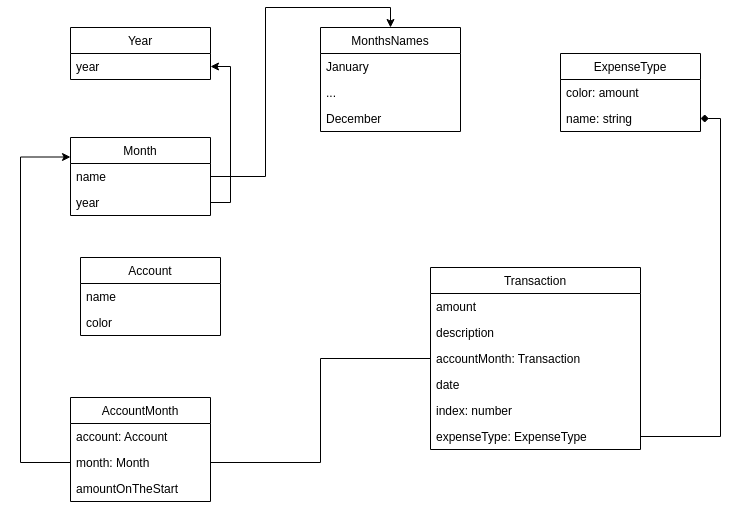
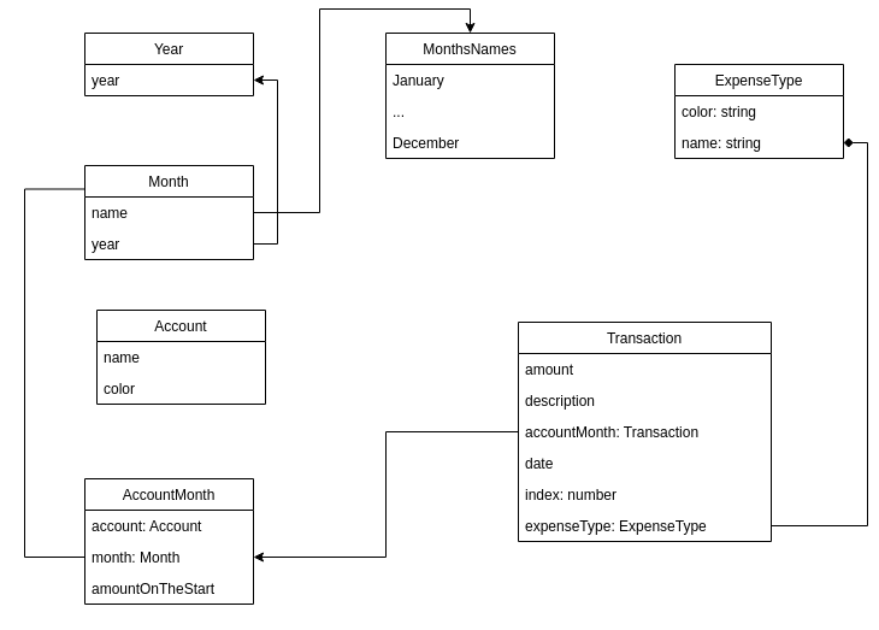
- <mxCell id="22" value="color: amount" style="text;strokeColor=none;fillColor=none;align=left;verticalAlign=top;spacingLeft=4;spacingRight=4;overflow=hidden;rotatable=0;points=[[0,0.5],[1,0.5]];portConstraint=eastwest;" parent="21" vertex="1"><mxGeometry y="26" width="140" height="26" as="geometry" /></mxCell>
+ <mxCell id="22" value="color: string" style="text;strokeColor=none;fillColor=none;align=left;verticalAlign=top;spacingLeft=4;spacingRight=4;overflow=hidden;rotatable=0;points=[[0,0.5],[1,0.5]];portConstraint=eastwest;" parent="21" vertex="1"><mxGeometry y="26" width="140" height="26" as="geometry" /></mxCell>
- <mxCell id="26" style="edgeStyle=orthogonalEdgeStyle;rounded=0;orthogonalLoop=1;jettySize=auto;html=1;exitX=0;exitY=0.5;exitDx=0;exitDy=0;entryX=0;entryY=0.25;entryDx=0;entryDy=0;" edge="1" parent="1" source="19" target="4"><mxGeometry relative="1" as="geometry"><Array as="points"><mxPoint x="20" y="455" /><mxPoint x="20" y="150" /></Array></mxGeometry></mxCell>
+ <mxCell id="26" style="edgeStyle=orthogonalEdgeStyle;rounded=0;orthogonalLoop=1;jettySize=auto;html=1;exitX=0;exitY=0.5;exitDx=0;exitDy=0;entryX=0;entryY=0.25;entryDx=0;entryDy=0;endArrow=none;" edge="1" parent="1" source="19" target="4"><mxGeometry relative="1" as="geometry"><Array as="points"><mxPoint x="20" y="455" /><mxPoint x="20" y="150" /></Array></mxGeometry></mxCell>
- <mxCell id="25" style="edgeStyle=orthogonalEdgeStyle;rounded=0;orthogonalLoop=1;jettySize=auto;html=1;exitX=0;exitY=0.5;exitDx=0;exitDy=0;entryX=1;entryY=0.5;entryDx=0;entryDy=0;endArrow=none;" edge="1" parent="1" source="13" target="19"><mxGeometry relative="1" as="geometry" /></mxCell>
+ <mxCell id="25" style="edgeStyle=orthogonalEdgeStyle;rounded=0;orthogonalLoop=1;jettySize=auto;html=1;exitX=0;exitY=0.5;exitDx=0;exitDy=0;entryX=1;entryY=0.5;entryDx=0;entryDy=0;" edge="1" parent="1" source="13" target="19"><mxGeometry relative="1" as="geometry" /></mxCell>
